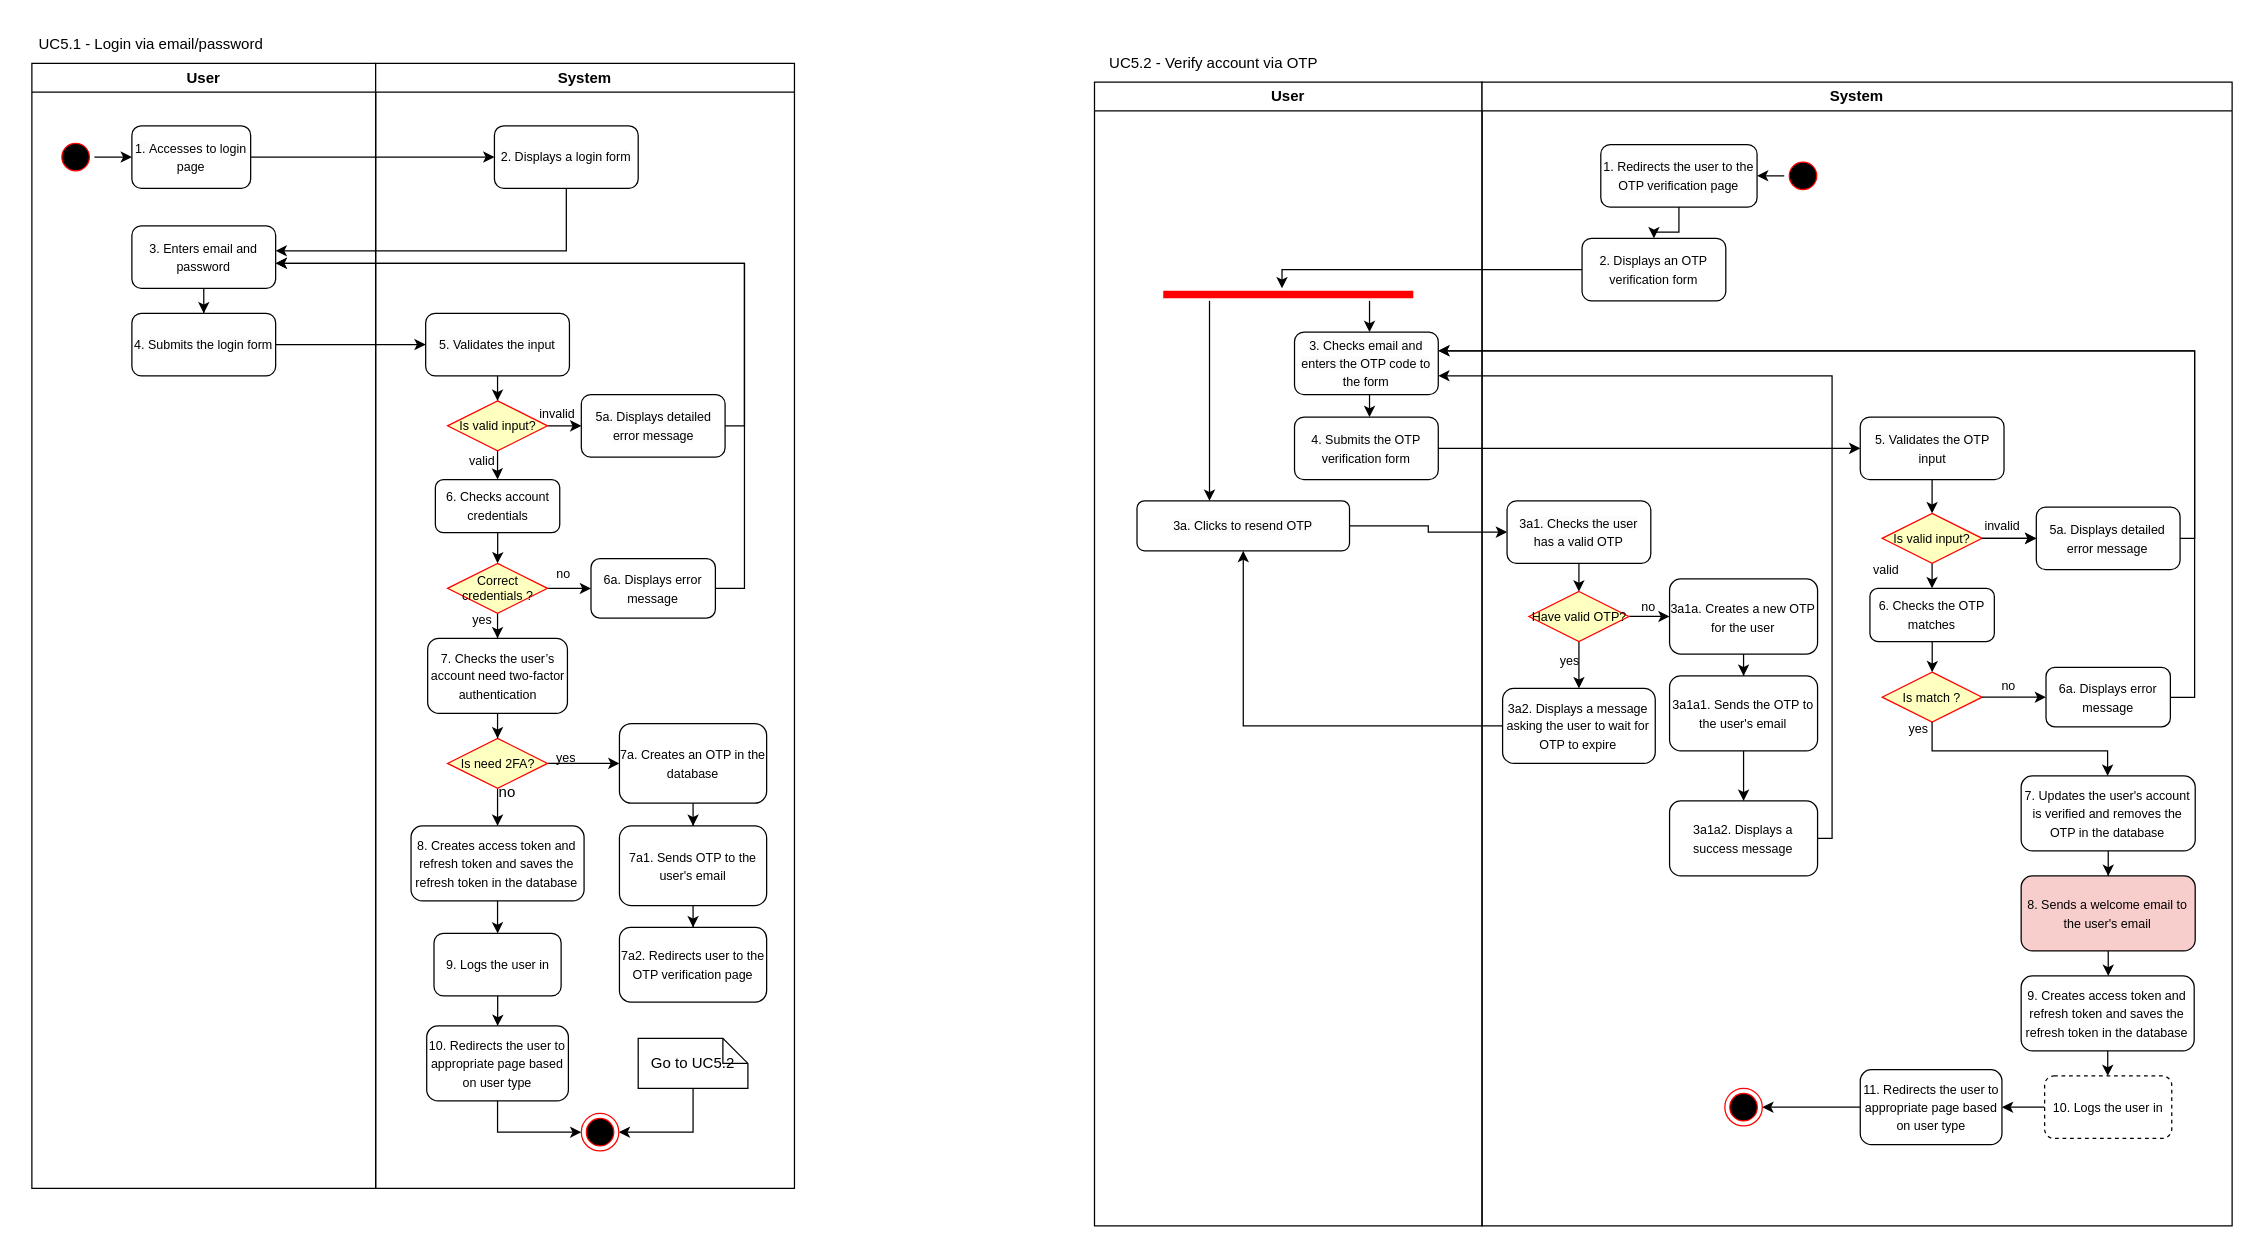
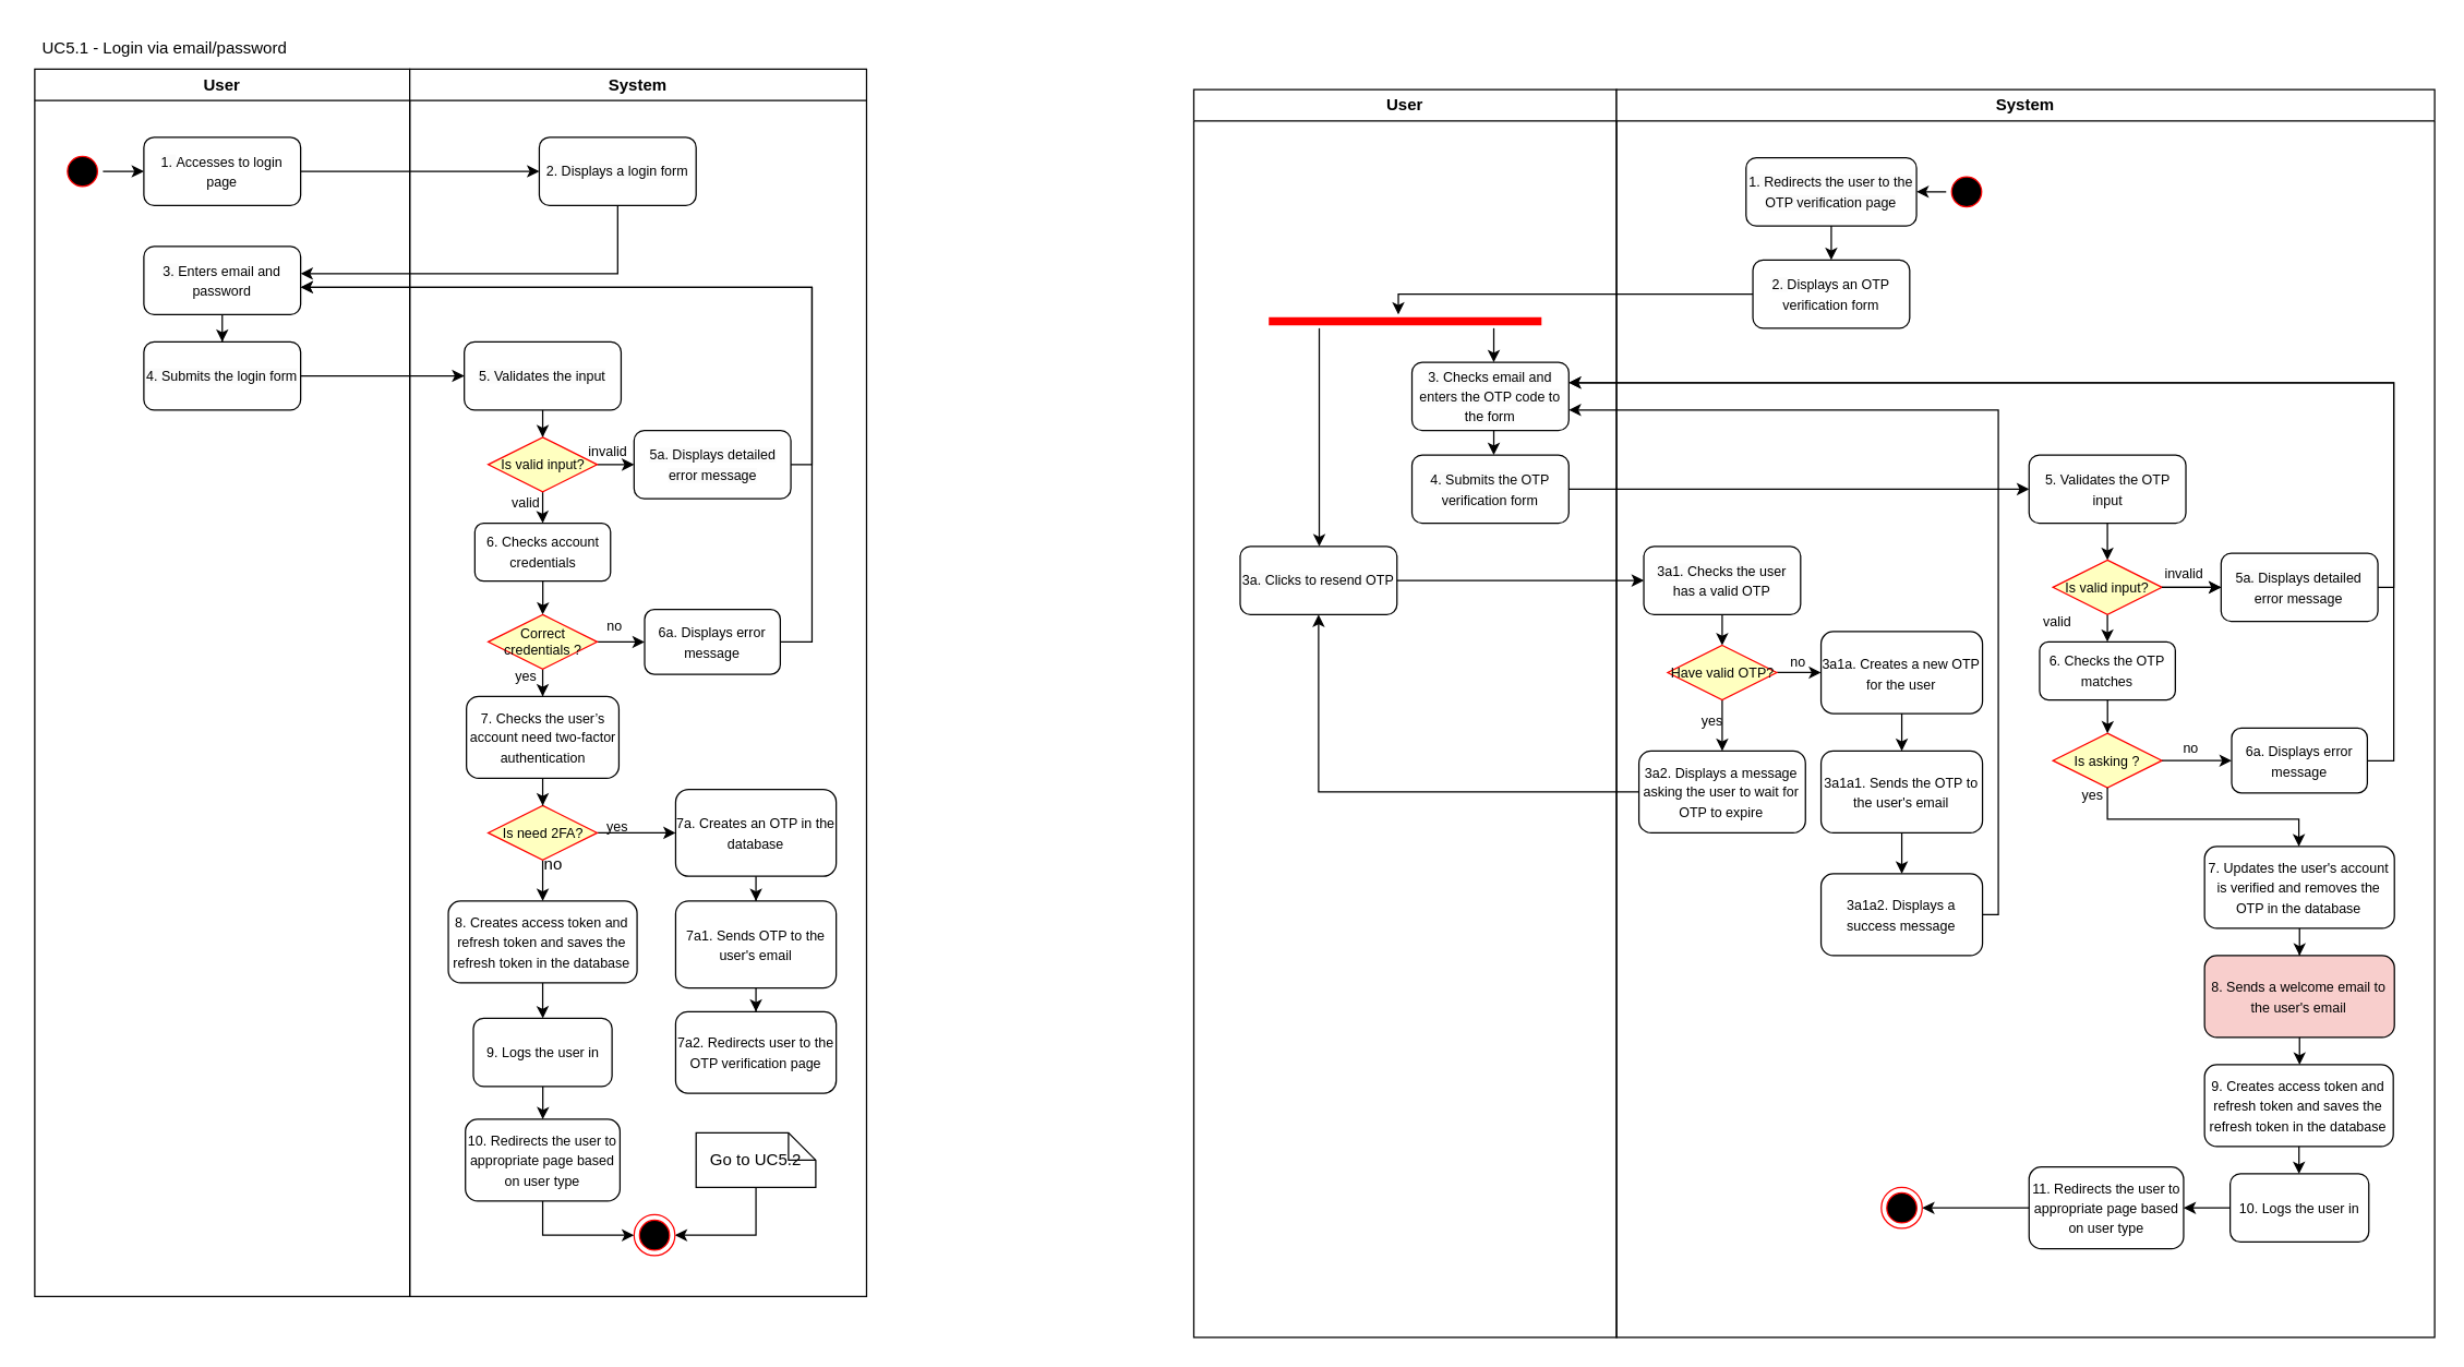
- <mxCell id="109" value="UC5.2 - Verify account via OTP" style="text;html=1;align=center;verticalAlign=middle;resizable=0;points=[];autosize=1;strokeColor=none;fillColor=none;" vertex="1" parent="1"><mxGeometry x="875" y="35" width="190" height="30" as="geometry" /></mxCell>
- <mxCell id="5" value="&lt;font style=&quot;font-size: 10px;&quot;&gt;&lt;span style=&quot;color: rgb(0, 0, 0); font-family: Helvetica; font-style: normal; font-variant-ligatures: normal; font-variant-caps: normal; font-weight: 400; letter-spacing: normal; orphans: 2; text-align: center; text-indent: 0px; text-transform: none; widows: 2; word-spacing: 0px; -webkit-text-stroke-width: 0px; background-color: rgb(251, 251, 251); text-decoration-thickness: initial; text-decoration-style: initial; text-decoration-color: initial; float: none; display: inline !important;&quot;&gt;1.&amp;nbsp;&lt;/span&gt;Accesses to login page&lt;/font&gt;" style="rounded=1;whiteSpace=wrap;html=1;verticalAlign=middle;" parent="2" vertex="1"><mxGeometry x="80" y="50" width="95" height="50" as="geometry" /></mxCell>
+ <mxCell id="5" value="&lt;font style=&quot;font-size: 10px;&quot;&gt;&lt;span style=&quot;color: rgb(0, 0, 0); font-family: Helvetica; font-style: normal; font-variant-ligatures: normal; font-variant-caps: normal; font-weight: 400; letter-spacing: normal; orphans: 2; text-align: center; text-indent: 0px; text-transform: none; widows: 2; word-spacing: 0px; -webkit-text-stroke-width: 0px; background-color: rgb(251, 251, 251); text-decoration-thickness: initial; text-decoration-style: initial; text-decoration-color: initial; float: none; display: inline !important;&quot;&gt;1.&amp;nbsp;&lt;/span&gt;Accesses to login page&lt;/font&gt;" style="rounded=1;whiteSpace=wrap;html=1;verticalAlign=middle;" parent="2" vertex="1"><mxGeometry x="80" y="50" width="115" height="50" as="geometry" /></mxCell>
- <mxCell id="68" value="&lt;font style=&quot;font-size: 10px;&quot;&gt;&lt;span style=&quot;color: rgb(0, 0, 0); font-family: Helvetica; font-style: normal; font-variant-ligatures: normal; font-variant-caps: normal; font-weight: 400; letter-spacing: normal; orphans: 2; text-align: center; text-indent: 0px; text-transform: none; widows: 2; word-spacing: 0px; -webkit-text-stroke-width: 0px; background-color: rgb(251, 251, 251); text-decoration-thickness: initial; text-decoration-style: initial; text-decoration-color: initial; float: none; display: inline !important;&quot;&gt;2.&amp;nbsp;&lt;/span&gt;Displays an OTP verification form&lt;/font&gt;" style="rounded=1;whiteSpace=wrap;html=1;verticalAlign=middle;" vertex="1" parent="62"><mxGeometry x="80" y="125" width="115" height="50" as="geometry" /></mxCell>
+ <mxCell id="68" value="&lt;font style=&quot;font-size: 10px;&quot;&gt;&lt;span style=&quot;color: rgb(0, 0, 0); font-family: Helvetica; font-style: normal; font-variant-ligatures: normal; font-variant-caps: normal; font-weight: 400; letter-spacing: normal; orphans: 2; text-align: center; text-indent: 0px; text-transform: none; widows: 2; word-spacing: 0px; -webkit-text-stroke-width: 0px; background-color: rgb(251, 251, 251); text-decoration-thickness: initial; text-decoration-style: initial; text-decoration-color: initial; float: none; display: inline !important;&quot;&gt;2.&amp;nbsp;&lt;/span&gt;Displays an OTP verification form&lt;/font&gt;" style="rounded=1;whiteSpace=wrap;html=1;verticalAlign=middle;" vertex="1" parent="62"><mxGeometry x="100" y="125" width="115" height="50" as="geometry" /></mxCell>
- <mxCell id="60" value="&lt;font style=&quot;font-size: 10px;&quot;&gt;&lt;span style=&quot;color: rgb(0, 0, 0); font-family: Helvetica; font-style: normal; font-variant-ligatures: normal; font-variant-caps: normal; font-weight: 400; letter-spacing: normal; orphans: 2; text-align: center; text-indent: 0px; text-transform: none; widows: 2; word-spacing: 0px; -webkit-text-stroke-width: 0px; background-color: rgb(251, 251, 251); text-decoration-thickness: initial; text-decoration-style: initial; text-decoration-color: initial; float: none; display: inline !important;&quot;&gt;3a. Clicks to resend OTP&lt;/span&gt;&lt;/font&gt;" style="rounded=1;whiteSpace=wrap;html=1;verticalAlign=middle;" vertex="1" parent="54"><mxGeometry x="34" y="335" width="170" height="40" as="geometry" /></mxCell>
+ <mxCell id="60" value="&lt;font style=&quot;font-size: 10px;&quot;&gt;&lt;span style=&quot;color: rgb(0, 0, 0); font-family: Helvetica; font-style: normal; font-variant-ligatures: normal; font-variant-caps: normal; font-weight: 400; letter-spacing: normal; orphans: 2; text-align: center; text-indent: 0px; text-transform: none; widows: 2; word-spacing: 0px; -webkit-text-stroke-width: 0px; background-color: rgb(251, 251, 251); text-decoration-thickness: initial; text-decoration-style: initial; text-decoration-color: initial; float: none; display: inline !important;&quot;&gt;3a. Clicks to resend OTP&lt;/span&gt;&lt;/font&gt;" style="rounded=1;whiteSpace=wrap;html=1;verticalAlign=middle;" vertex="1" parent="54"><mxGeometry x="34" y="335" width="115" height="50" as="geometry" /></mxCell>
- <mxCell id="78" value="Is match ?" style="rhombus;fillColor=#ffffc0;strokeColor=#ff0000;whiteSpace=wrap;fontSize=10;" vertex="1" parent="62"><mxGeometry x="320.04" y="472" width="80" height="40" as="geometry" /></mxCell>
+ <mxCell id="78" value="Is asking ?" style="rhombus;fillColor=#ffffc0;strokeColor=#ff0000;whiteSpace=wrap;fontSize=10;" vertex="1" parent="62"><mxGeometry x="320.04" y="472" width="80" height="40" as="geometry" /></mxCell>
- <mxCell id="105" value="&lt;span style=&quot;font-size: 10px;&quot;&gt;3a1a1. Sends the OTP to the user's email&lt;/span&gt;" style="rounded=1;whiteSpace=wrap;html=1;verticalAlign=middle;" vertex="1" parent="62"><mxGeometry x="150.0" y="475" width="118.4" height="60" as="geometry" /></mxCell>
+ <mxCell id="105" value="&lt;span style=&quot;font-size: 10px;&quot;&gt;3a1a1. Sends the OTP to the user's email&lt;/span&gt;" style="rounded=1;whiteSpace=wrap;html=1;verticalAlign=middle;" vertex="1" parent="62"><mxGeometry x="150.0" y="485" width="118.4" height="60" as="geometry" /></mxCell>
- <mxCell id="92" value="&lt;font style=&quot;font-size: 10px;&quot;&gt;&lt;font style=&quot;font-size: 10px;&quot;&gt;&lt;font style=&quot;font-size: 10px;&quot;&gt;10.&amp;nbsp;&lt;/font&gt;&lt;/font&gt;Logs the user in&lt;/font&gt;" style="rounded=1;whiteSpace=wrap;html=1;verticalAlign=middle;dashed=1;" vertex="1" parent="62"><mxGeometry x="450.02" y="795" width="101.7" height="50" as="geometry" /></mxCell>
+ <mxCell id="92" value="&lt;font style=&quot;font-size: 10px;&quot;&gt;&lt;font style=&quot;font-size: 10px;&quot;&gt;&lt;font style=&quot;font-size: 10px;&quot;&gt;10.&amp;nbsp;&lt;/font&gt;&lt;/font&gt;Logs the user in&lt;/font&gt;" style="rounded=1;whiteSpace=wrap;html=1;verticalAlign=middle;" vertex="1" parent="62"><mxGeometry x="450.02" y="795" width="101.7" height="50" as="geometry" /></mxCell>
